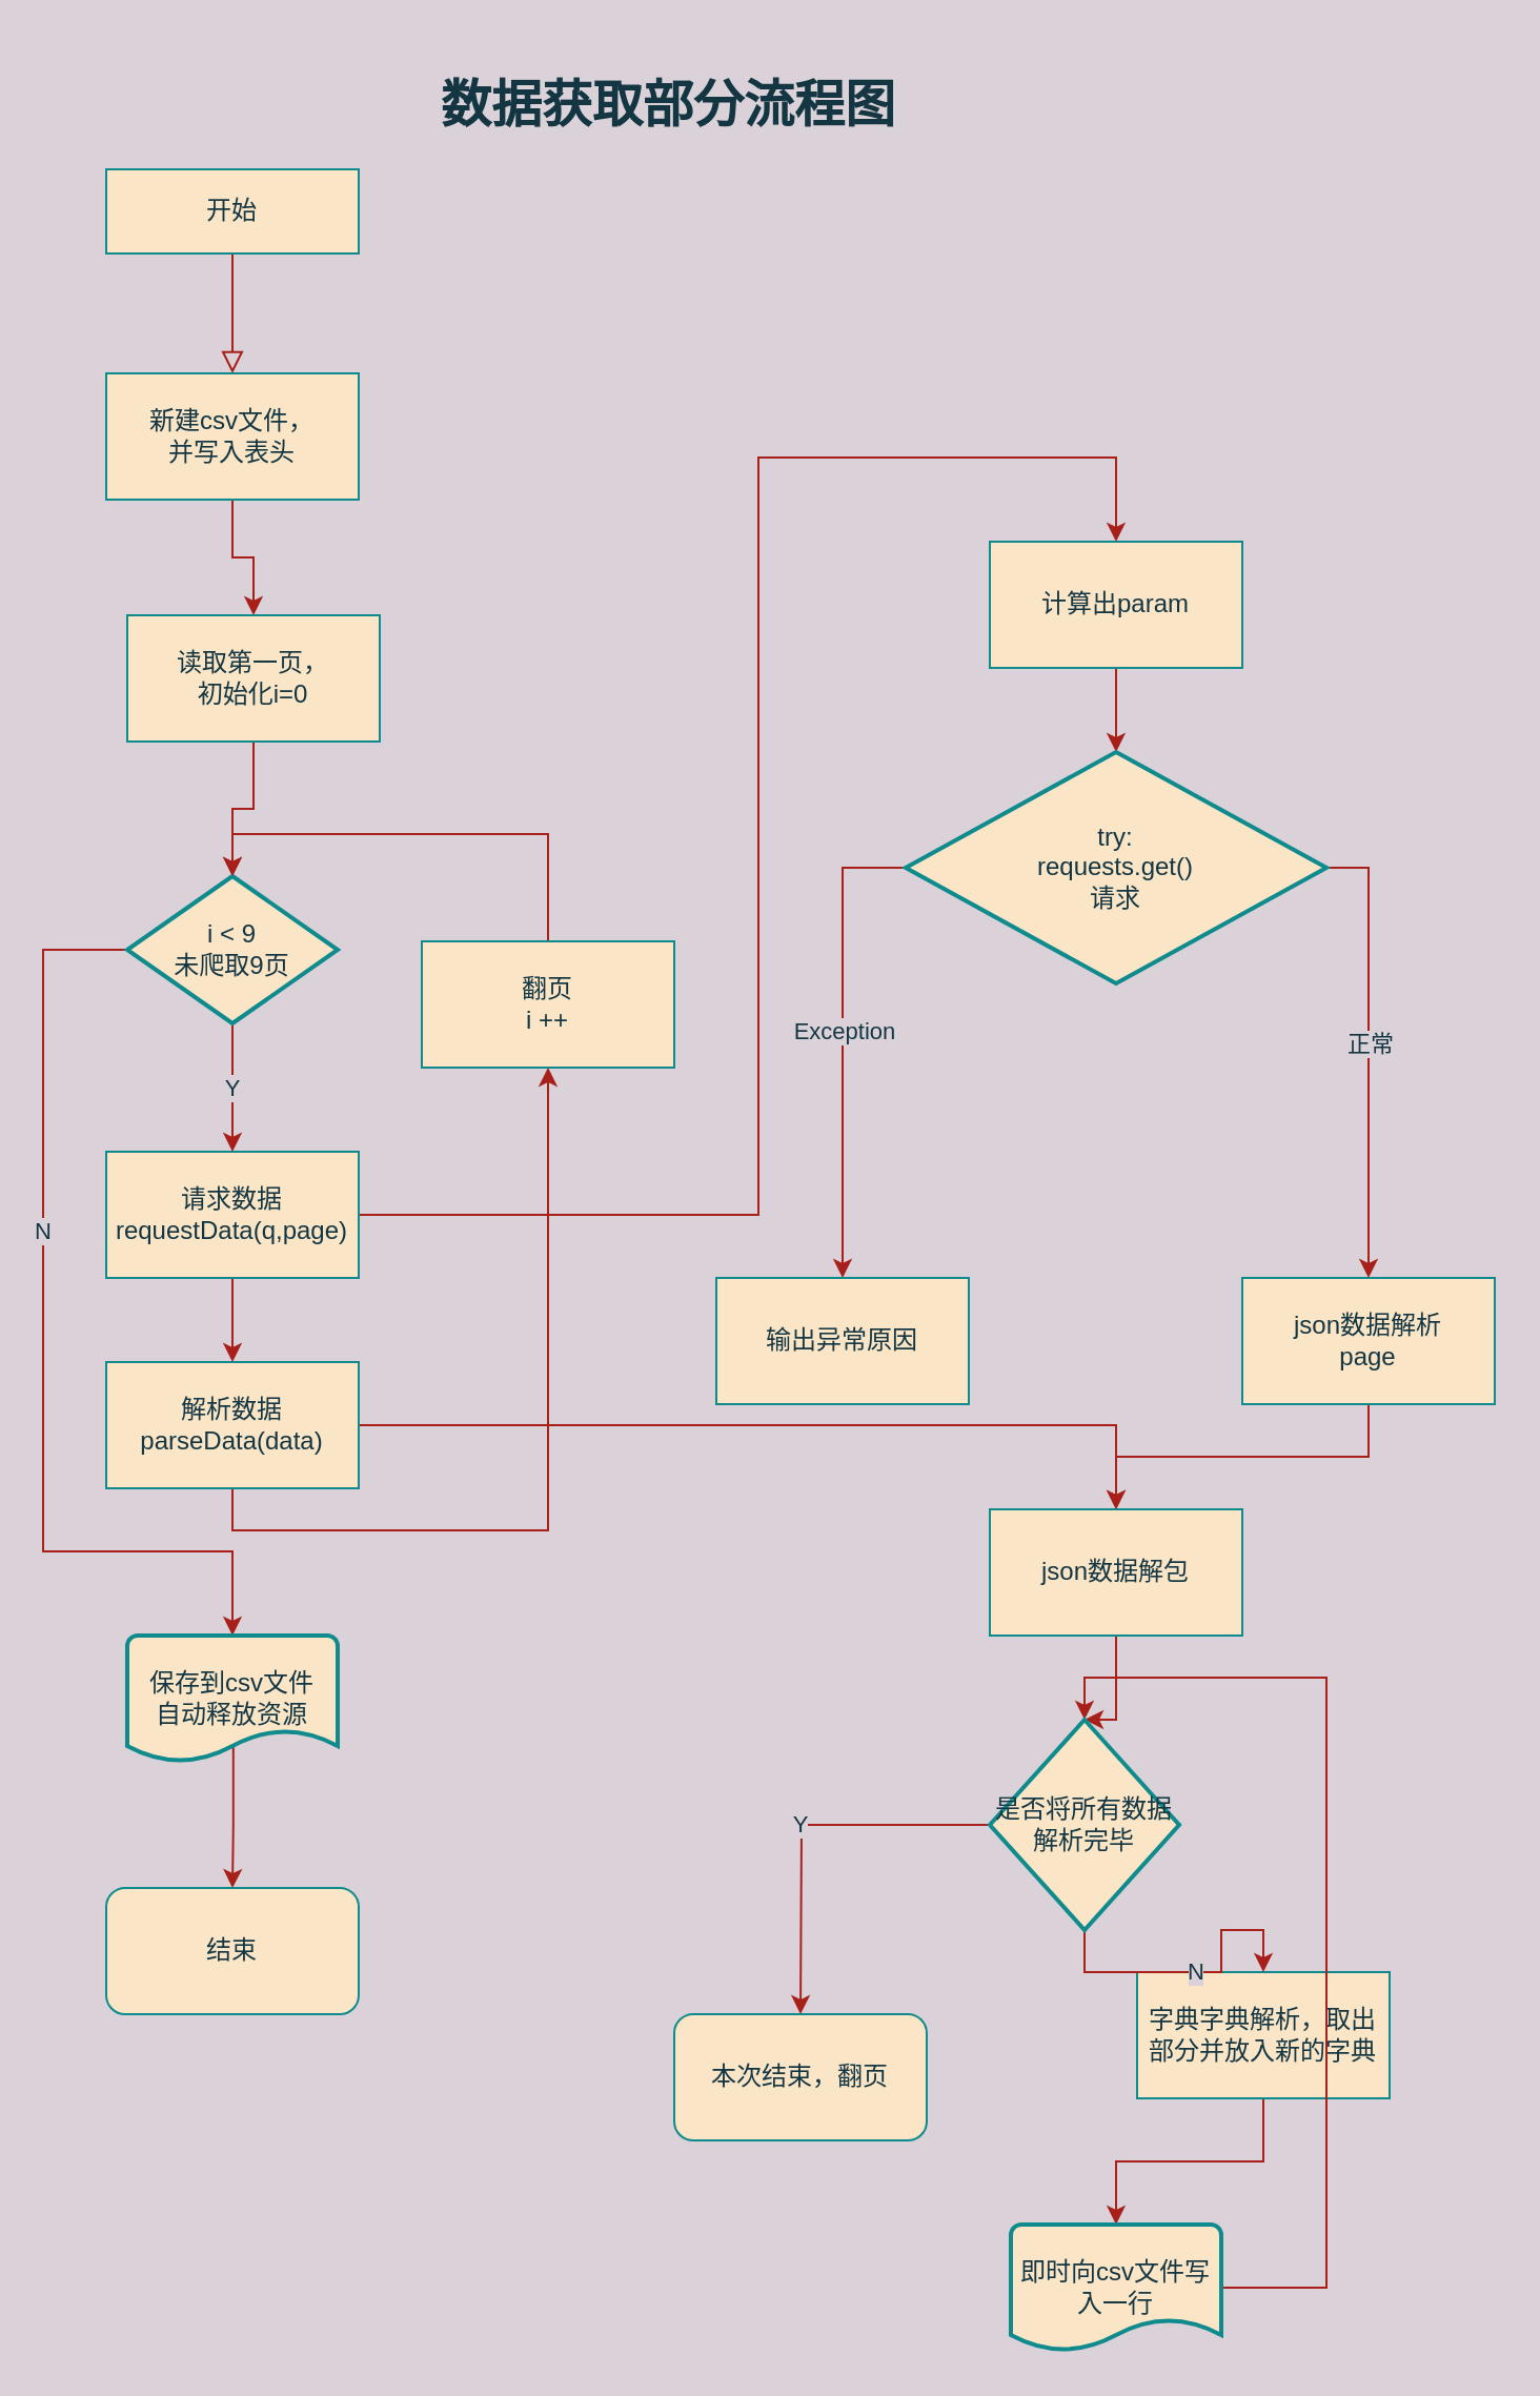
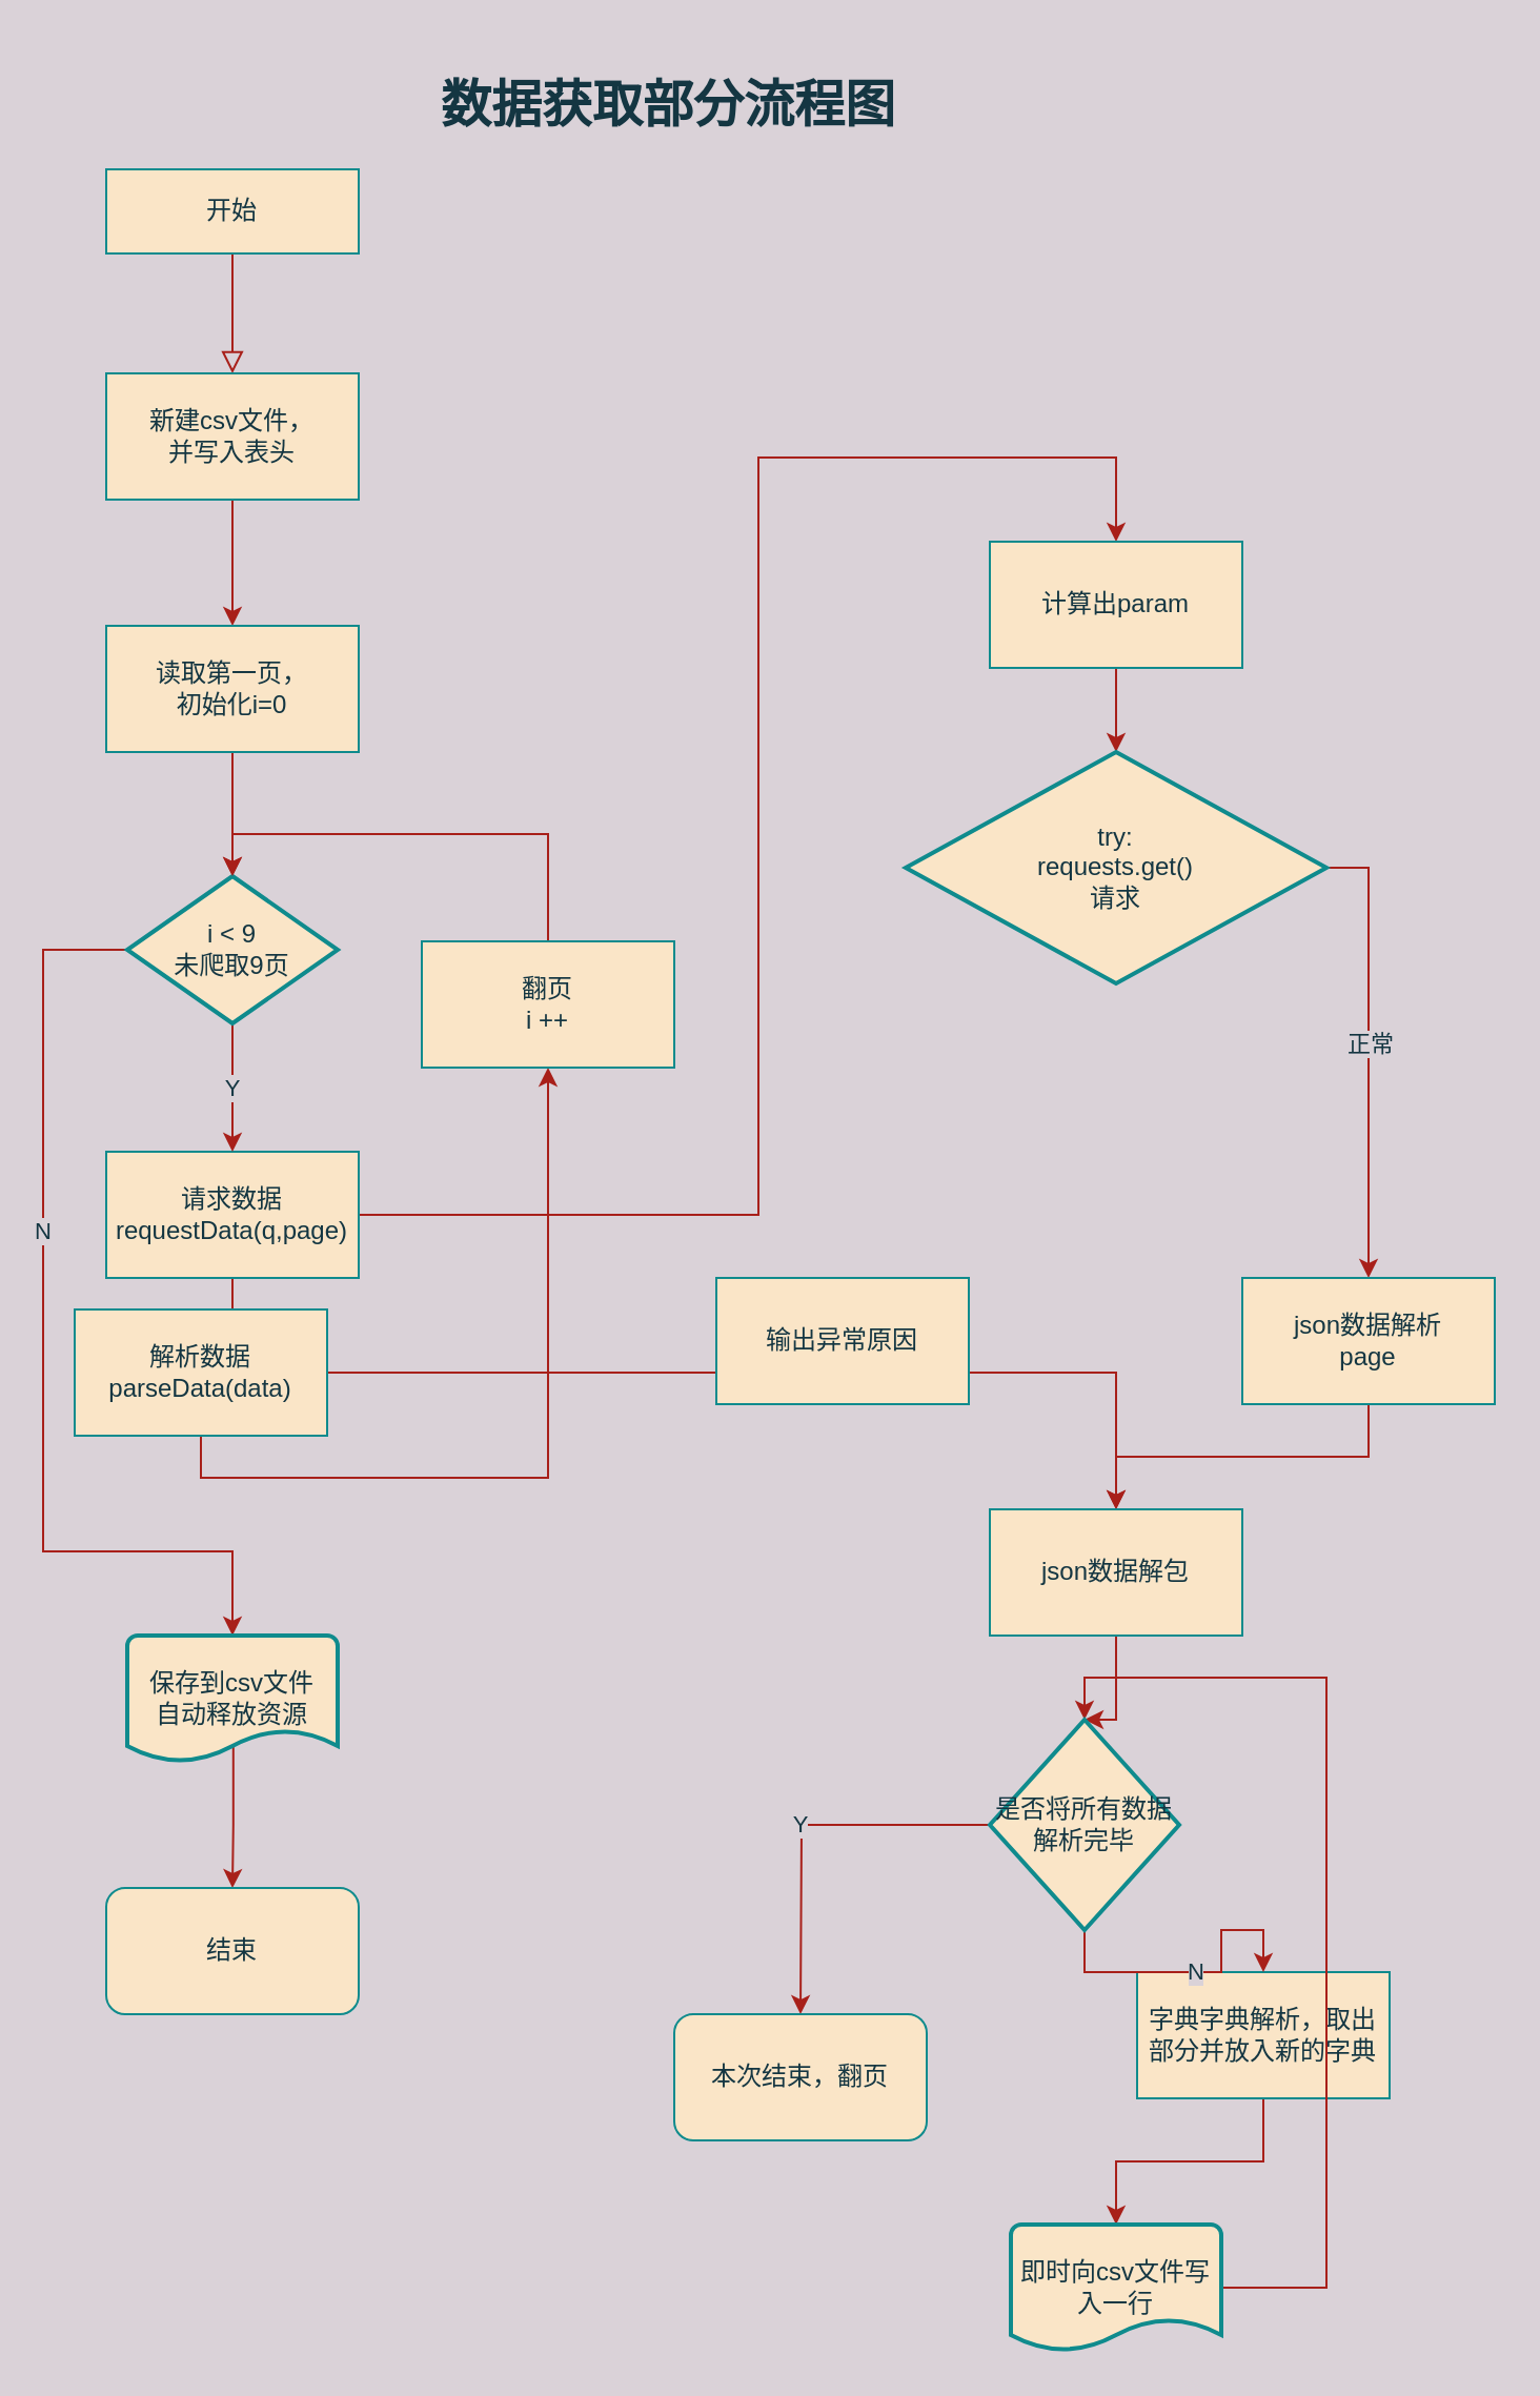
- <mxCell id="7" value="读取第一页，&lt;br&gt;初始化i=0" style="whiteSpace=wrap;html=1;rounded=0;fillColor=#FAE5C7;strokeColor=#0F8B8D;fontColor=#143642;" vertex="1" parent="1"><mxGeometry x="60" y="292" width="120" height="60" as="geometry" /></mxCell>
+ <mxCell id="7" value="读取第一页，&lt;br&gt;初始化i=0" style="whiteSpace=wrap;html=1;rounded=0;fillColor=#FAE5C7;strokeColor=#0F8B8D;fontColor=#143642;" vertex="1" parent="1"><mxGeometry x="50" y="297" width="120" height="60" as="geometry" /></mxCell>
- <mxCell id="24" style="edgeStyle=orthogonalEdgeStyle;orthogonalLoop=1;jettySize=auto;html=1;exitX=0;exitY=0.5;exitDx=0;exitDy=0;exitPerimeter=0;entryX=0.5;entryY=0;entryDx=0;entryDy=0;rounded=0;strokeColor=#A8201A;fontColor=#143642;labelBackgroundColor=#DAD2D8;" edge="1" parent="1" source="28" target="29"><mxGeometry relative="1" as="geometry"><Array as="points"><mxPoint x="400" y="412" /><mxPoint x="400" y="607" /></Array></mxGeometry></mxCell>
- <mxCell id="25" value="Exception" style="edgeLabel;html=1;align=center;verticalAlign=middle;resizable=0;points=[];rounded=0;fontColor=#143642;labelBackgroundColor=#DAD2D8;" vertex="1" connectable="0" parent="24"><mxGeometry x="-0.059" relative="1" as="geometry"><mxPoint y="1" as="offset" /></mxGeometry></mxCell>
- <mxCell id="13" value="&lt;div&gt;解析数据&lt;/div&gt;&lt;div&gt;parseData(data)&lt;/div&gt;" style="whiteSpace=wrap;html=1;rounded=0;fillColor=#FAE5C7;strokeColor=#0F8B8D;fontColor=#143642;" vertex="1" parent="1"><mxGeometry x="50" y="647" width="120" height="60" as="geometry" /></mxCell>
+ <mxCell id="13" value="&lt;div&gt;解析数据&lt;/div&gt;&lt;div&gt;parseData(data)&lt;/div&gt;" style="whiteSpace=wrap;html=1;rounded=0;fillColor=#FAE5C7;strokeColor=#0F8B8D;fontColor=#143642;" vertex="1" parent="1"><mxGeometry x="35" y="622" width="120" height="60" as="geometry" /></mxCell>
